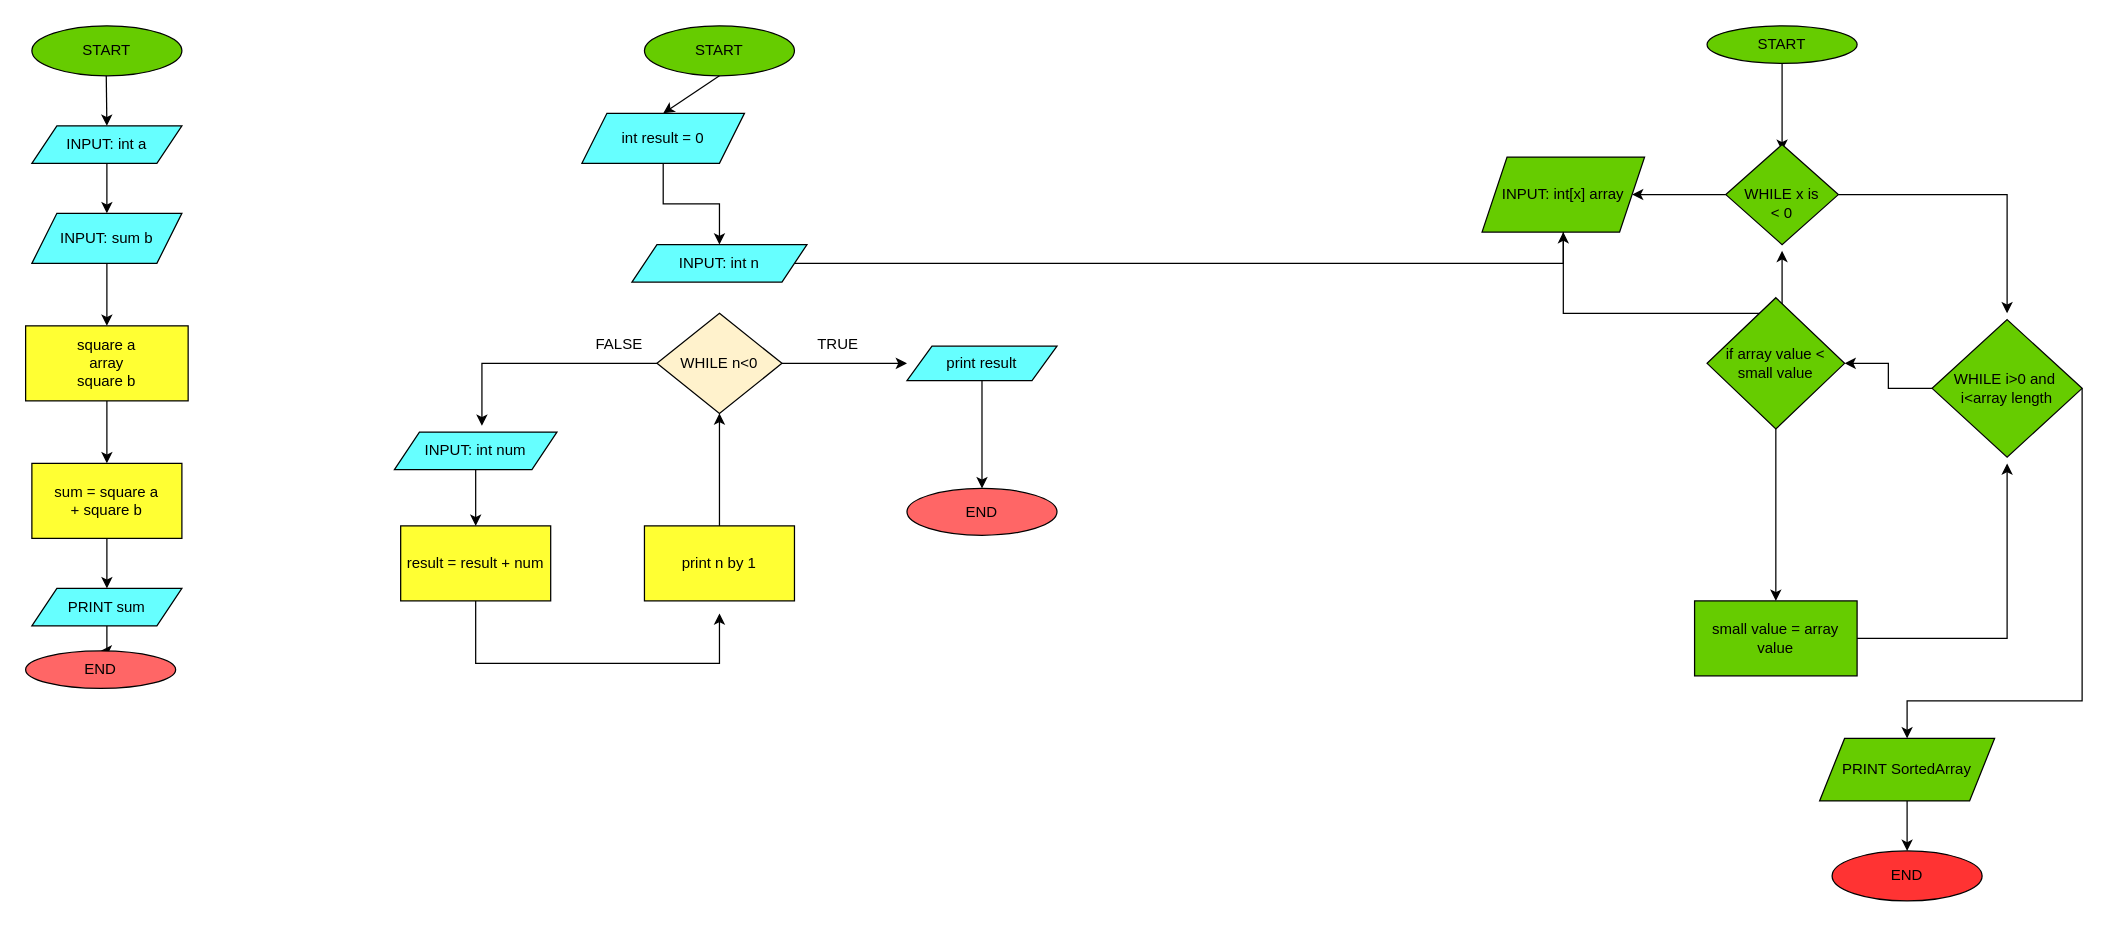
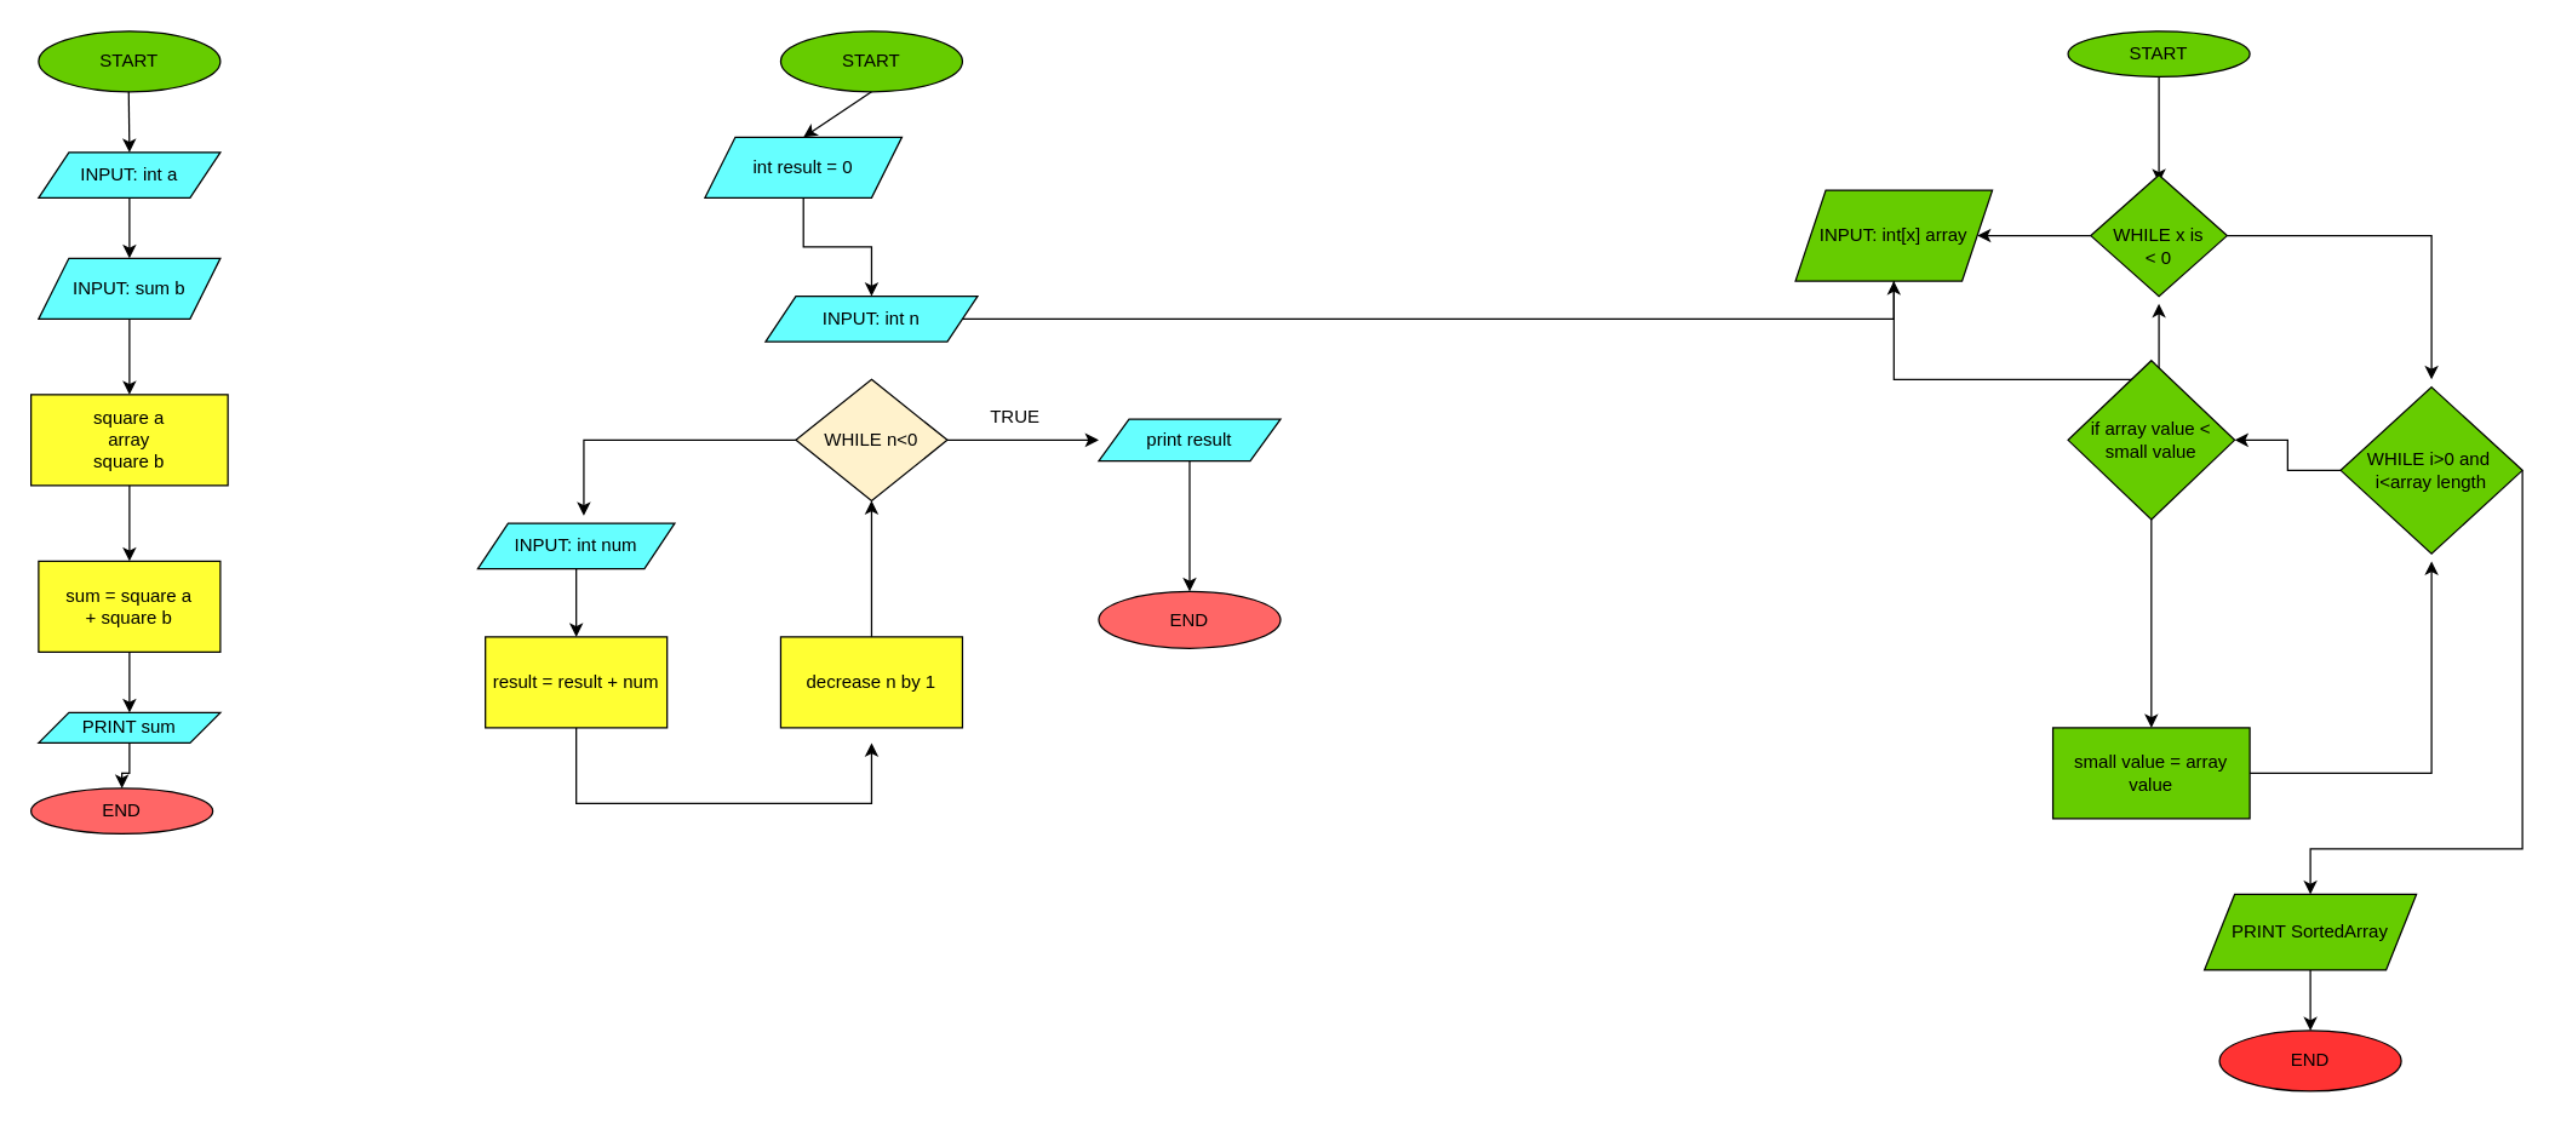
- <mxCell id="26" value="FALSE" style="text;html=1;strokeColor=none;fillColor=none;align=center;verticalAlign=middle;whiteSpace=wrap;rounded=0;" vertex="1" parent="1"><mxGeometry x="465" y="260" width="60" height="30" as="geometry" /></mxCell>
- <mxCell id="33" value="print n by 1" style="rounded=0;whiteSpace=wrap;html=1;fillColor=#FFFF33;" vertex="1" parent="1"><mxGeometry x="515" y="420" width="120" height="60" as="geometry" /></mxCell>
+ <mxCell id="33" value="decrease n by 1" style="rounded=0;whiteSpace=wrap;html=1;fillColor=#FFFF33;" vertex="1" parent="1"><mxGeometry x="515" y="420" width="120" height="60" as="geometry" /></mxCell>
- <mxCell id="13" value="PRINT sum" style="shape=parallelogram;perimeter=parallelogramPerimeter;whiteSpace=wrap;html=1;fixedSize=1;fillColor=#66FFFF;" vertex="1" parent="1"><mxGeometry x="25" y="470" width="120" height="30" as="geometry" /></mxCell>
+ <mxCell id="13" value="PRINT sum" style="shape=parallelogram;perimeter=parallelogramPerimeter;whiteSpace=wrap;html=1;fixedSize=1;fillColor=#66FFFF;" vertex="1" parent="1"><mxGeometry x="25" y="470" width="120" height="20" as="geometry" /></mxCell>
